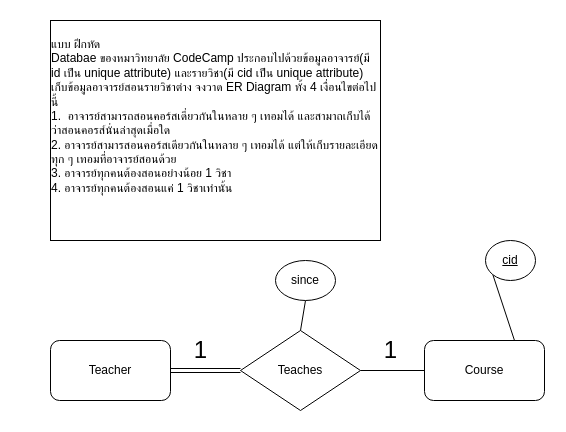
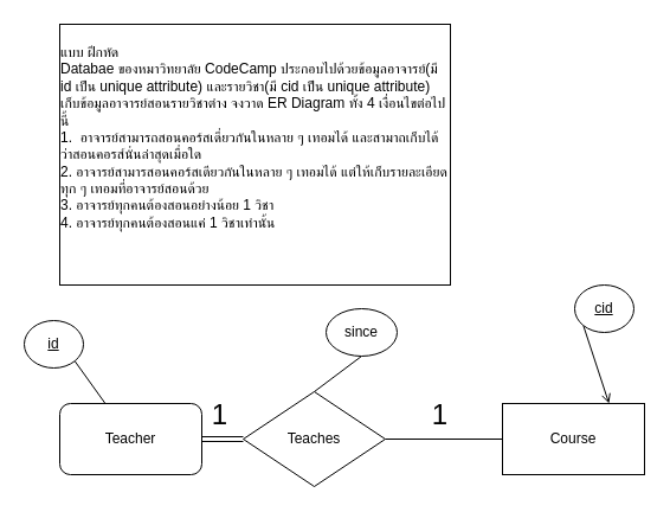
+ <mxCell id="9" value="&lt;u&gt;id&lt;/u&gt;" style="ellipse;whiteSpace=wrap;html=1;" vertex="1" parent="1"><mxGeometry x="20" y="270" width="50" height="40" as="geometry" /></mxCell>
+ <mxCell id="8" style="rounded=0;orthogonalLoop=1;jettySize=auto;html=1;exitX=1;exitY=1;exitDx=0;exitDy=0;endArrow=none;endFill=0;" edge="1" parent="1" source="9" target="4"><mxGeometry relative="1" as="geometry"><mxPoint x="92" y="340" as="targetPoint" /></mxGeometry></mxCell>
- <mxCell id="10" style="edgeStyle=none;rounded=0;orthogonalLoop=1;jettySize=auto;html=1;exitX=0;exitY=1;exitDx=0;exitDy=0;entryX=0.75;entryY=0;entryDx=0;entryDy=0;endArrow=none;endFill=0;" edge="1" parent="1" source="11" target="6"><mxGeometry relative="1" as="geometry" /></mxCell>
+ <mxCell id="10" style="edgeStyle=none;rounded=0;orthogonalLoop=1;jettySize=auto;html=1;exitX=0;exitY=1;exitDx=0;exitDy=0;entryX=0.75;entryY=0;entryDx=0;entryDy=0;endArrow=open;endFill=0;" edge="1" parent="1" source="11" target="6"><mxGeometry relative="1" as="geometry" /></mxCell>
- <mxCell id="7" value="Teaches" style="rhombus;whiteSpace=wrap;html=1;" vertex="1" parent="1"><mxGeometry x="240" y="330" width="120" height="80" as="geometry" /></mxCell>
+ <mxCell id="7" value="Teaches" style="rhombus;whiteSpace=wrap;html=1;" vertex="1" parent="1"><mxGeometry x="205" y="330" width="120" height="80" as="geometry" /></mxCell>
- <mxCell id="6" value="Course" style="whiteSpace=wrap;html=1;rounded=1;" vertex="1" parent="1"><mxGeometry x="424" y="340" width="120" height="60" as="geometry" /></mxCell>
+ <mxCell id="6" value="Course" style="rounded=0;whiteSpace=wrap;html=1;" vertex="1" parent="1"><mxGeometry x="424" y="340" width="120" height="60" as="geometry" /></mxCell>
